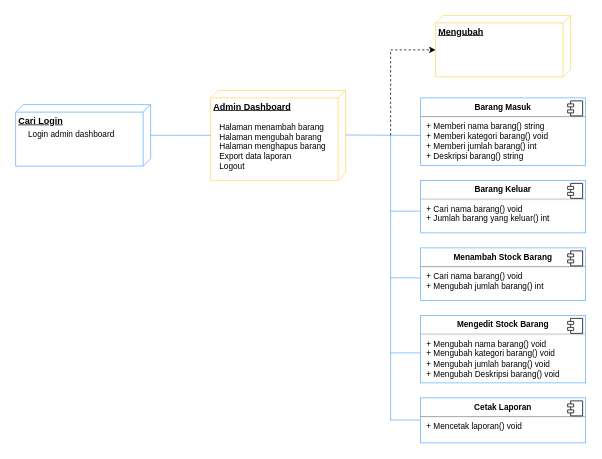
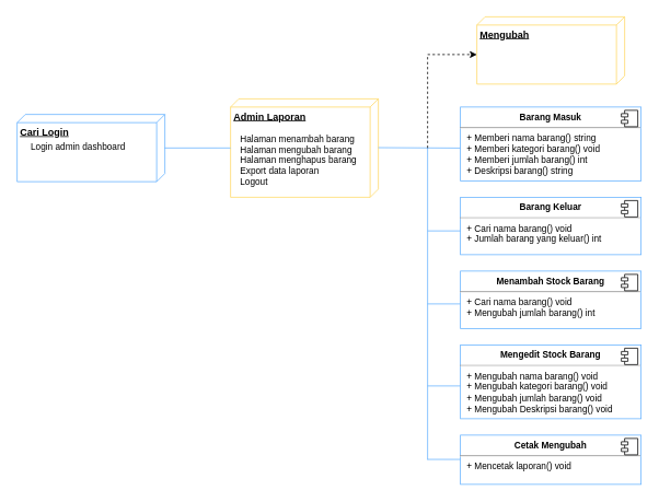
- <mxCell id="3" value="&lt;b&gt;Admin Dashboard&lt;/b&gt;" style="verticalAlign=top;align=left;spacingTop=8;spacingLeft=2;spacingRight=12;shape=cube;size=10;direction=south;fontStyle=4;html=1;strokeColor=#FFD966;" vertex="1" parent="1"><mxGeometry x="280" y="120" width="180" height="120" as="geometry" /></mxCell>
+ <mxCell id="3" value="&lt;b&gt;Admin Laporan&lt;/b&gt;" style="verticalAlign=top;align=left;spacingTop=8;spacingLeft=2;spacingRight=12;shape=cube;size=10;direction=south;fontStyle=4;html=1;strokeColor=#FFD966;" vertex="1" parent="1"><mxGeometry x="280" y="120" width="180" height="120" as="geometry" /></mxCell>
- <mxCell id="13" value="&lt;p style=&quot;margin: 6px 0px 0px ; text-align: center ; font-size: 11px&quot;&gt;&lt;b style=&quot;font-size: 11px&quot;&gt;&lt;font style=&quot;font-size: 11px&quot;&gt;Cetak Laporan&lt;/font&gt;&lt;/b&gt;&lt;/p&gt;&lt;hr style=&quot;font-size: 11px&quot;&gt;&lt;p style=&quot;margin: 0px 0px 0px 8px ; font-size: 11px&quot;&gt;+ Mencetak laporan() void&lt;br&gt;&lt;/p&gt;" style="align=left;overflow=fill;html=1;dropTarget=0;fontSize=11;strokeColor=#66B2FF;" vertex="1" parent="1"><mxGeometry x="560" y="530" width="220" height="60" as="geometry" /></mxCell>
+ <mxCell id="13" value="&lt;p style=&quot;margin: 6px 0px 0px ; text-align: center ; font-size: 11px&quot;&gt;&lt;b style=&quot;font-size: 11px&quot;&gt;&lt;font style=&quot;font-size: 11px&quot;&gt;Cetak Mengubah&lt;/font&gt;&lt;/b&gt;&lt;/p&gt;&lt;hr style=&quot;font-size: 11px&quot;&gt;&lt;p style=&quot;margin: 0px 0px 0px 8px ; font-size: 11px&quot;&gt;+ Mencetak laporan() void&lt;br&gt;&lt;/p&gt;" style="align=left;overflow=fill;html=1;dropTarget=0;fontSize=11;strokeColor=#66B2FF;" vertex="1" parent="1"><mxGeometry x="560" y="530" width="220" height="60" as="geometry" /></mxCell>
